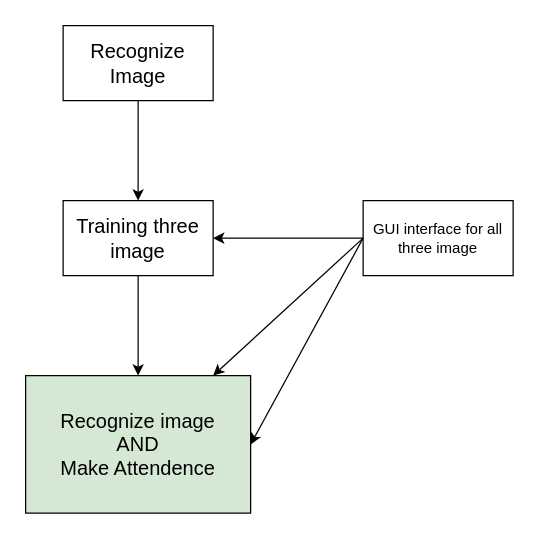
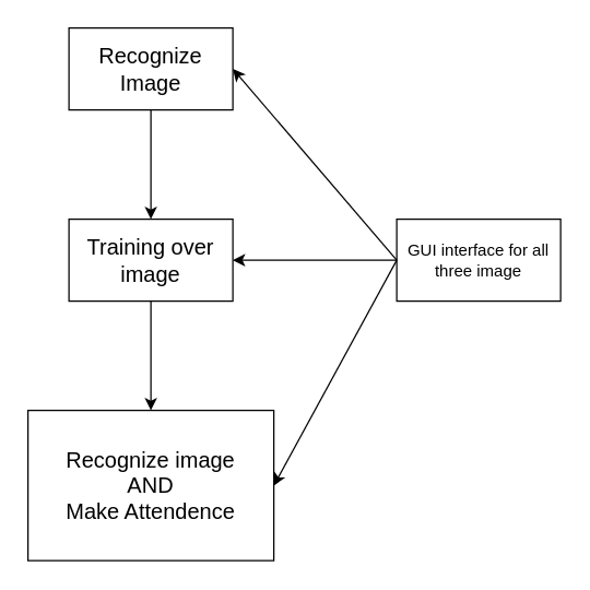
- <mxCell id="5" value="&lt;font size=&quot;3&quot;&gt;Training three image&lt;/font&gt;" style="rounded=0;whiteSpace=wrap;html=1;" parent="1" vertex="1"><mxGeometry x="50" y="160" width="120" height="60" as="geometry" /></mxCell>
+ <mxCell id="5" value="&lt;font size=&quot;3&quot;&gt;Training over image&lt;/font&gt;" style="rounded=0;whiteSpace=wrap;html=1;" parent="1" vertex="1"><mxGeometry x="50" y="160" width="120" height="60" as="geometry" /></mxCell>
- <mxCell id="8" value="" style="endArrow=classic;html=1;exitX=0;exitY=0.5;exitDx=0;exitDy=0;" edge="1" parent="1" source="7" target="6"><mxGeometry width="50" height="50" relative="1" as="geometry"><mxPoint x="250" y="100" as="sourcePoint" /><mxPoint x="300" y="50" as="targetPoint" /></mxGeometry></mxCell>
+ <mxCell id="8" value="" style="endArrow=classic;html=1;exitX=0;exitY=0.5;exitDx=0;exitDy=0;entryX=1;entryY=0.5;entryDx=0;entryDy=0;" edge="1" parent="1" source="7" target="3"><mxGeometry width="50" height="50" relative="1" as="geometry"><mxPoint x="250" y="100" as="sourcePoint" /><mxPoint x="300" y="50" as="targetPoint" /></mxGeometry></mxCell>
- <mxCell id="6" value="&lt;font size=&quot;3&quot;&gt;Recognize image&lt;br&gt;AND&lt;br&gt;Make Attendence&lt;br&gt;&lt;/font&gt;" style="rounded=0;whiteSpace=wrap;html=1;fillColor=#d5e8d4;" parent="1" vertex="1"><mxGeometry x="20" y="300" width="180" height="110" as="geometry" /></mxCell>
+ <mxCell id="6" value="&lt;font size=&quot;3&quot;&gt;Recognize image&lt;br&gt;AND&lt;br&gt;Make Attendence&lt;br&gt;&lt;/font&gt;" style="rounded=0;whiteSpace=wrap;html=1;" parent="1" vertex="1"><mxGeometry x="20" y="300" width="180" height="110" as="geometry" /></mxCell>
